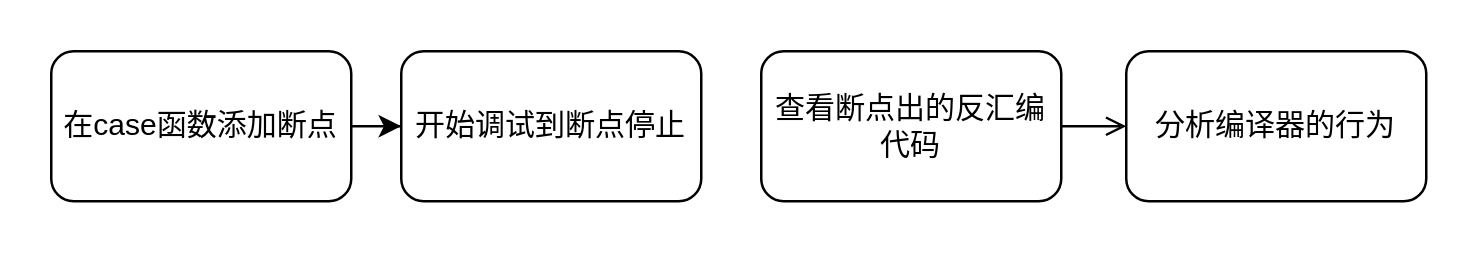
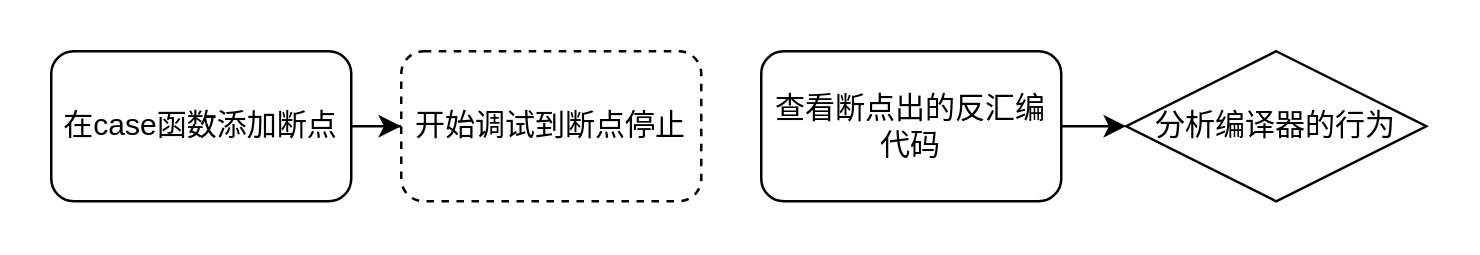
- <mxCell id="4" value="开始调试到断点停止" style="rounded=1;whiteSpace=wrap;html=1;" parent="1" vertex="1"><mxGeometry x="160" y="20" width="120" height="60" as="geometry" /></mxCell>
+ <mxCell id="4" value="开始调试到断点停止" style="rounded=1;whiteSpace=wrap;html=1;dashed=1;" parent="1" vertex="1"><mxGeometry x="160" y="20" width="120" height="60" as="geometry" /></mxCell>
- <mxCell id="5" value="" style="edgeStyle=orthogonalEdgeStyle;rounded=0;orthogonalLoop=1;jettySize=auto;html=1;endArrow=open;" parent="1" source="6" target="7" edge="1"><mxGeometry relative="1" as="geometry" /></mxCell>
+ <mxCell id="5" value="" style="edgeStyle=orthogonalEdgeStyle;rounded=0;orthogonalLoop=1;jettySize=auto;html=1;" parent="1" source="6" target="7" edge="1"><mxGeometry relative="1" as="geometry" /></mxCell>
- <mxCell id="7" value="分析编译器的行为" style="rounded=1;whiteSpace=wrap;html=1;" parent="1" vertex="1"><mxGeometry x="450" y="20" width="120" height="60" as="geometry" /></mxCell>
+ <mxCell id="7" value="分析编译器的行为" style="rhombus;whiteSpace=wrap;html=1;" parent="1" vertex="1"><mxGeometry x="450" y="20" width="120" height="60" as="geometry" /></mxCell>
